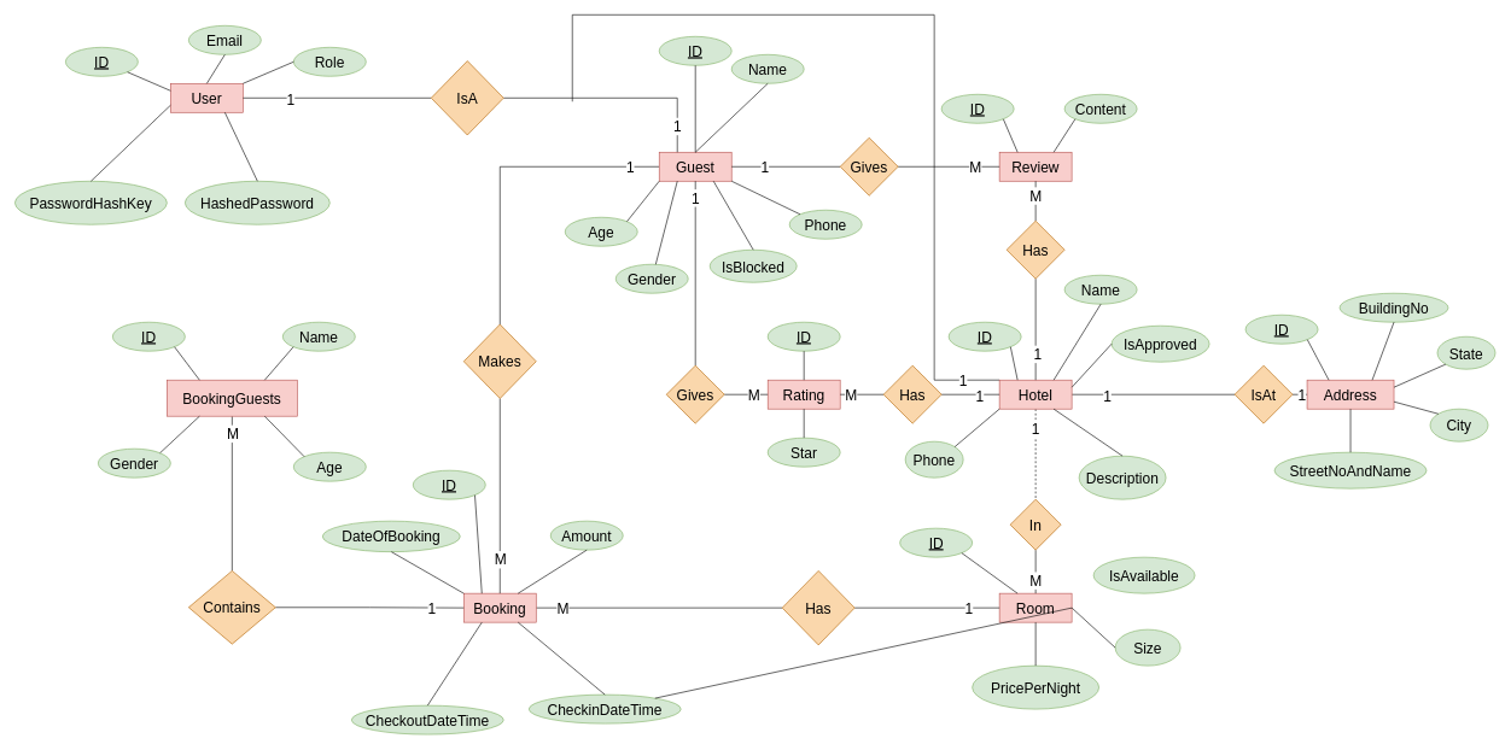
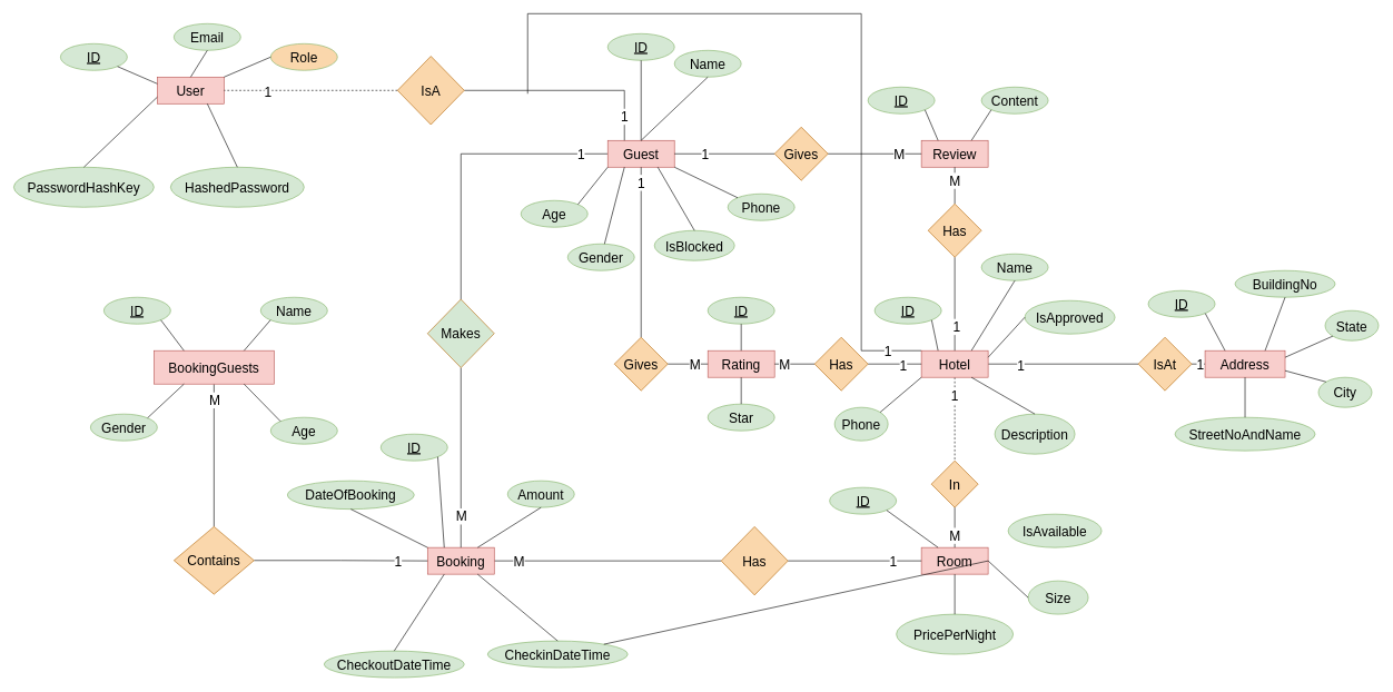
- <mxCell id="128" value="&lt;font style=&quot;font-size: 20px;&quot;&gt;Role&lt;/font&gt;" style="ellipse;whiteSpace=wrap;html=1;fillColor=#d5e8d4;strokeColor=#82b366;" vertex="1" parent="1"><mxGeometry x="405" y="65" width="100" height="40" as="geometry" /></mxCell>
+ <mxCell id="128" value="&lt;font style=&quot;font-size: 20px;&quot;&gt;Role&lt;/font&gt;" style="ellipse;whiteSpace=wrap;html=1;fillColor=#fad7ac;strokeColor=#82b366;" vertex="1" parent="1"><mxGeometry x="405" y="65" width="100" height="40" as="geometry" /></mxCell>
- <mxCell id="136" style="edgeStyle=orthogonalEdgeStyle;rounded=0;orthogonalLoop=1;jettySize=auto;html=1;exitX=0;exitY=0.5;exitDx=0;exitDy=0;entryX=1;entryY=0.5;entryDx=0;entryDy=0;endArrow=none;endFill=0;" edge="1" parent="1" source="138" target="123"><mxGeometry relative="1" as="geometry" /></mxCell>
+ <mxCell id="136" style="edgeStyle=orthogonalEdgeStyle;rounded=0;orthogonalLoop=1;jettySize=auto;html=1;exitX=0;exitY=0.5;exitDx=0;exitDy=0;entryX=1;entryY=0.5;entryDx=0;entryDy=0;endArrow=none;endFill=0;dashed=1;" edge="1" parent="1" source="138" target="123"><mxGeometry relative="1" as="geometry" /></mxCell>
- <mxCell id="99" value="&lt;font style=&quot;font-size: 20px;&quot;&gt;Makes&lt;/font&gt;" style="rhombus;whiteSpace=wrap;html=1;fillColor=#fad7ac;strokeColor=#b46504;" parent="1" vertex="1"><mxGeometry x="640" y="448" width="100" height="102.5" as="geometry" /></mxCell>
+ <mxCell id="99" value="&lt;font style=&quot;font-size: 20px;&quot;&gt;Makes&lt;/font&gt;" style="rhombus;whiteSpace=wrap;html=1;fillColor=#d5e8d4;strokeColor=#b46504;" parent="1" vertex="1"><mxGeometry x="640" y="448" width="100" height="102.5" as="geometry" /></mxCell>
- <mxCell id="24" value="&lt;font style=&quot;font-size: 20px;&quot;&gt;Description&lt;/font&gt;" style="ellipse;whiteSpace=wrap;html=1;fillColor=#d5e8d4;strokeColor=#82b366;" parent="1" vertex="1"><mxGeometry x="1490" y="630" width="120" height="60" as="geometry" /></mxCell>
+ <mxCell id="24" value="&lt;font style=&quot;font-size: 20px;&quot;&gt;Description&lt;/font&gt;" style="ellipse;whiteSpace=wrap;html=1;fillColor=#d5e8d4;strokeColor=#82b366;" parent="1" vertex="1"><mxGeometry x="1490" y="620" width="120" height="60" as="geometry" /></mxCell>
- <mxCell id="89" value="&lt;font style=&quot;font-size: 20px;&quot;&gt;DateOfBooking&lt;/font&gt;" style="ellipse;whiteSpace=wrap;html=1;fillColor=#d5e8d4;strokeColor=#82b366;" parent="1" vertex="1"><mxGeometry x="445" y="720" width="190" height="42.5" as="geometry" /></mxCell>
+ <mxCell id="89" value="&lt;font style=&quot;font-size: 20px;&quot;&gt;DateOfBooking&lt;/font&gt;" style="ellipse;whiteSpace=wrap;html=1;fillColor=#d5e8d4;strokeColor=#82b366;" parent="1" vertex="1"><mxGeometry x="430" y="720" width="190" height="42.5" as="geometry" /></mxCell>
